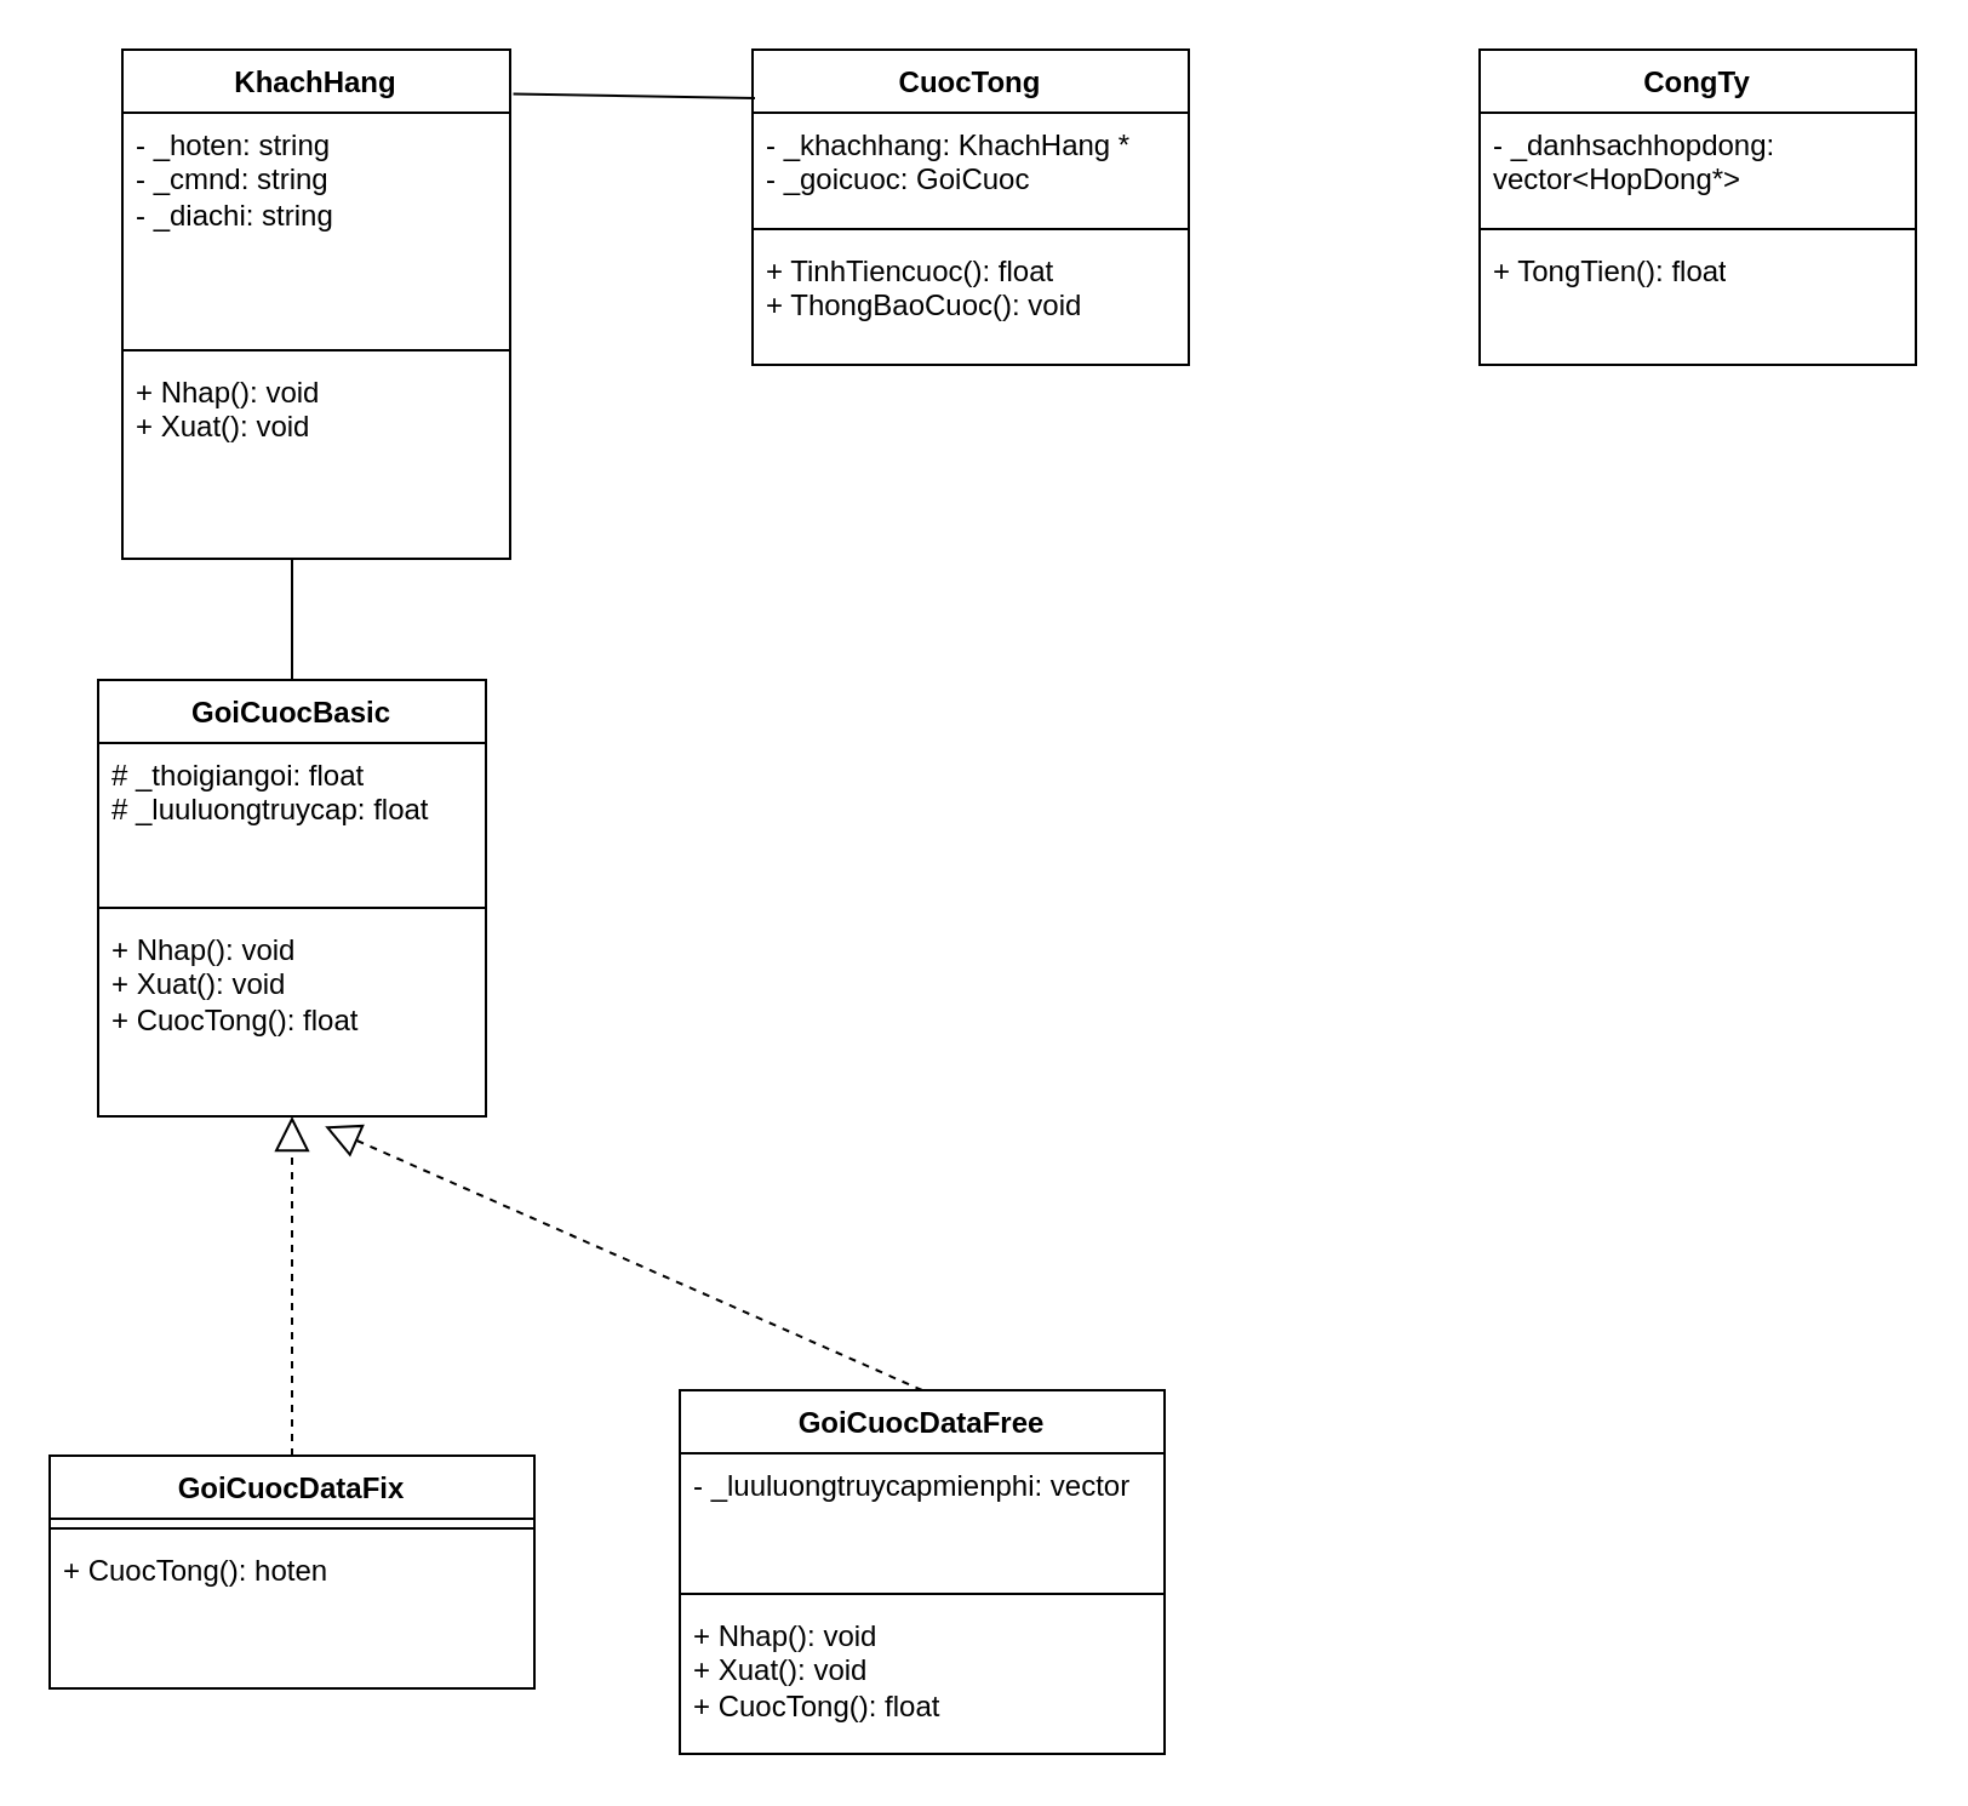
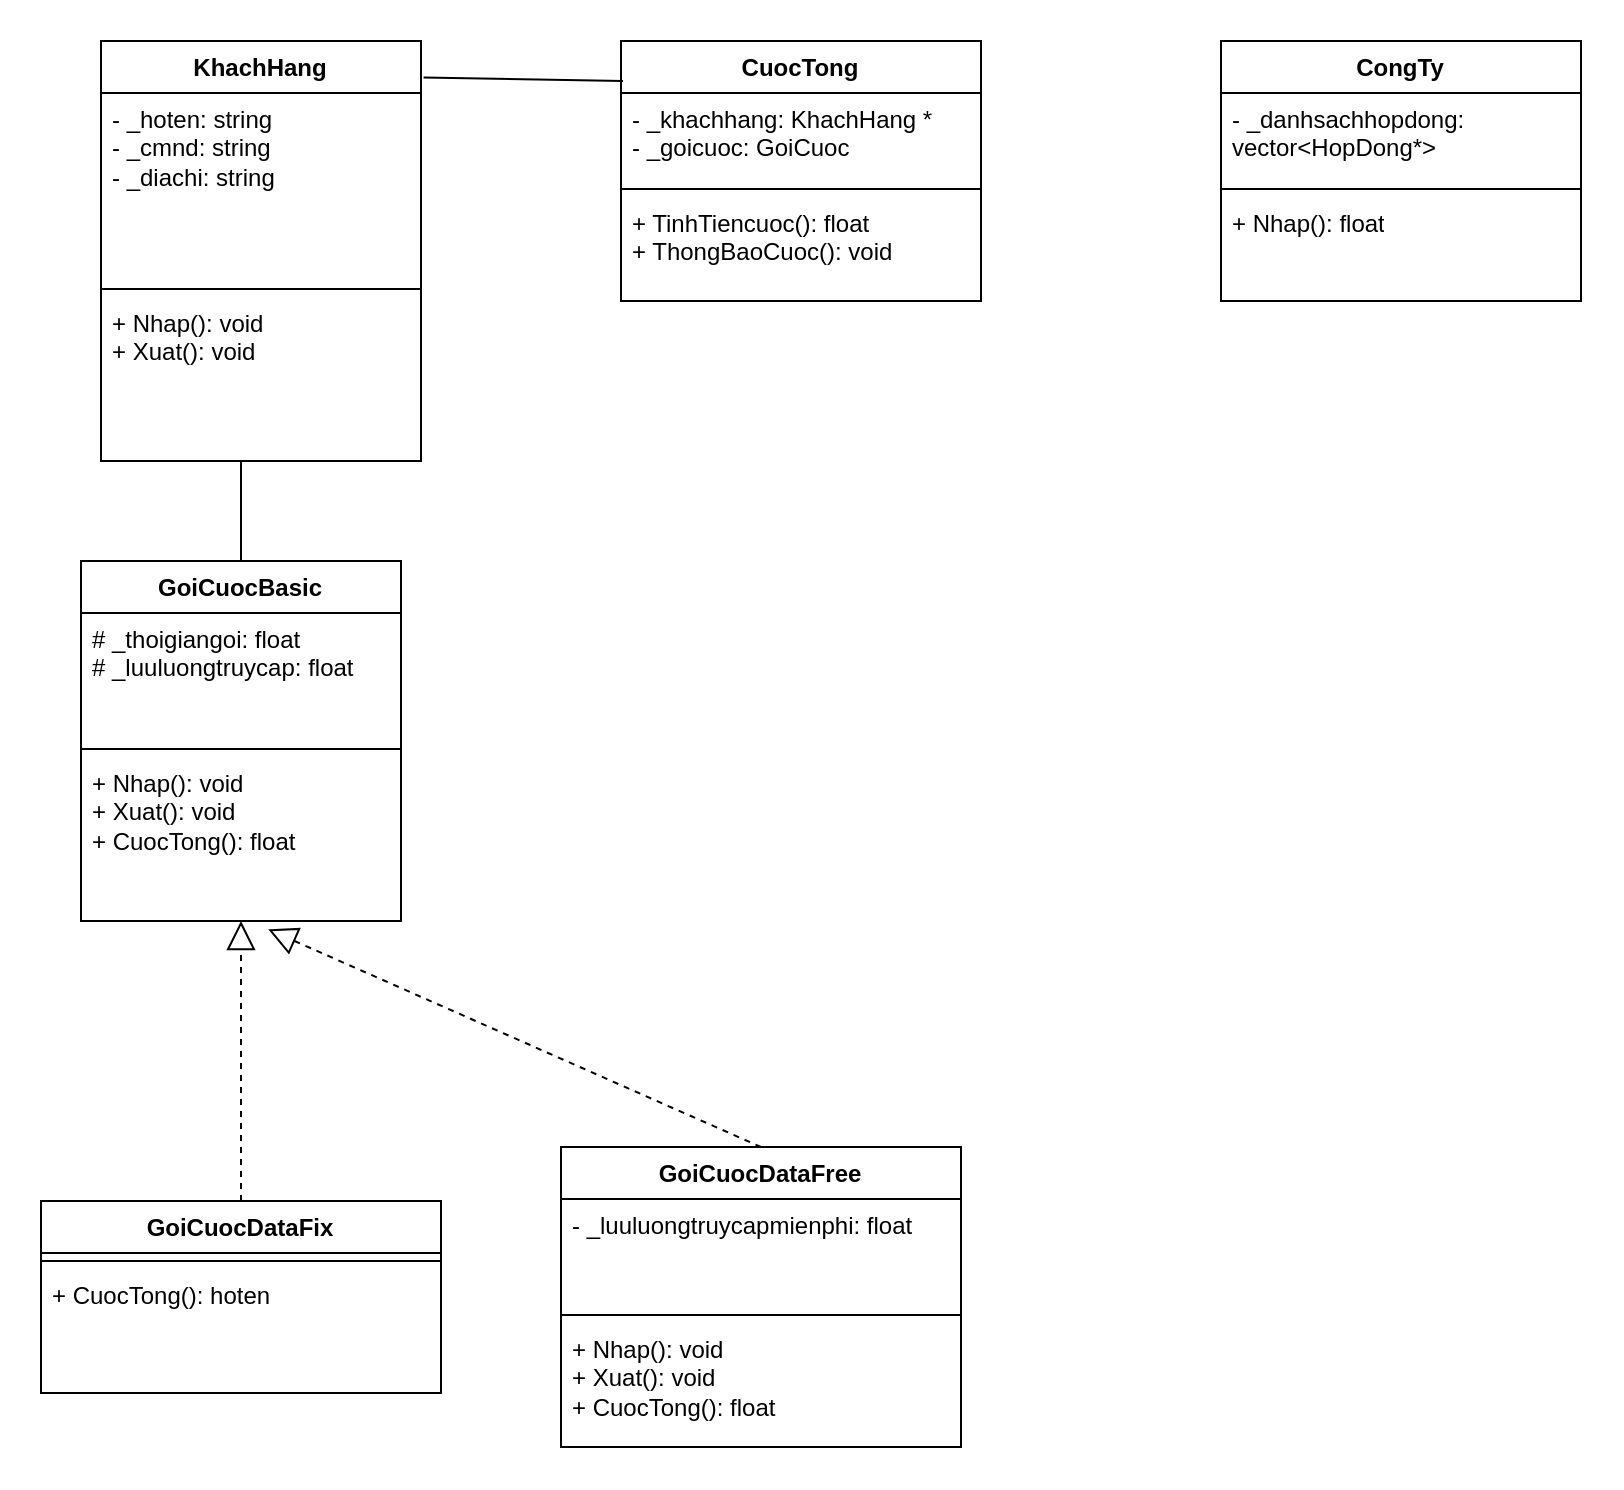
- <mxCell id="24" value="+ TongTien(): float" style="text;strokeColor=none;fillColor=none;align=left;verticalAlign=top;spacingLeft=4;spacingRight=4;overflow=hidden;rotatable=0;points=[[0,0.5],[1,0.5]];portConstraint=eastwest;whiteSpace=wrap;html=1;" vertex="1" parent="21"><mxGeometry y="78" width="180" height="52" as="geometry" /></mxCell>
+ <mxCell id="24" value="+ Nhap(): float" style="text;strokeColor=none;fillColor=none;align=left;verticalAlign=top;spacingLeft=4;spacingRight=4;overflow=hidden;rotatable=0;points=[[0,0.5],[1,0.5]];portConstraint=eastwest;whiteSpace=wrap;html=1;" vertex="1" parent="21"><mxGeometry y="78" width="180" height="52" as="geometry" /></mxCell>
- <mxCell id="15" value="- _luuluongtruycapmienphi: vector" style="text;strokeColor=none;fillColor=none;align=left;verticalAlign=top;spacingLeft=4;spacingRight=4;overflow=hidden;rotatable=0;points=[[0,0.5],[1,0.5]];portConstraint=eastwest;whiteSpace=wrap;html=1;" vertex="1" parent="14"><mxGeometry y="26" width="200" height="54" as="geometry" /></mxCell>
+ <mxCell id="15" value="- _luuluongtruycapmienphi: float" style="text;strokeColor=none;fillColor=none;align=left;verticalAlign=top;spacingLeft=4;spacingRight=4;overflow=hidden;rotatable=0;points=[[0,0.5],[1,0.5]];portConstraint=eastwest;whiteSpace=wrap;html=1;" vertex="1" parent="14"><mxGeometry y="26" width="200" height="54" as="geometry" /></mxCell>
